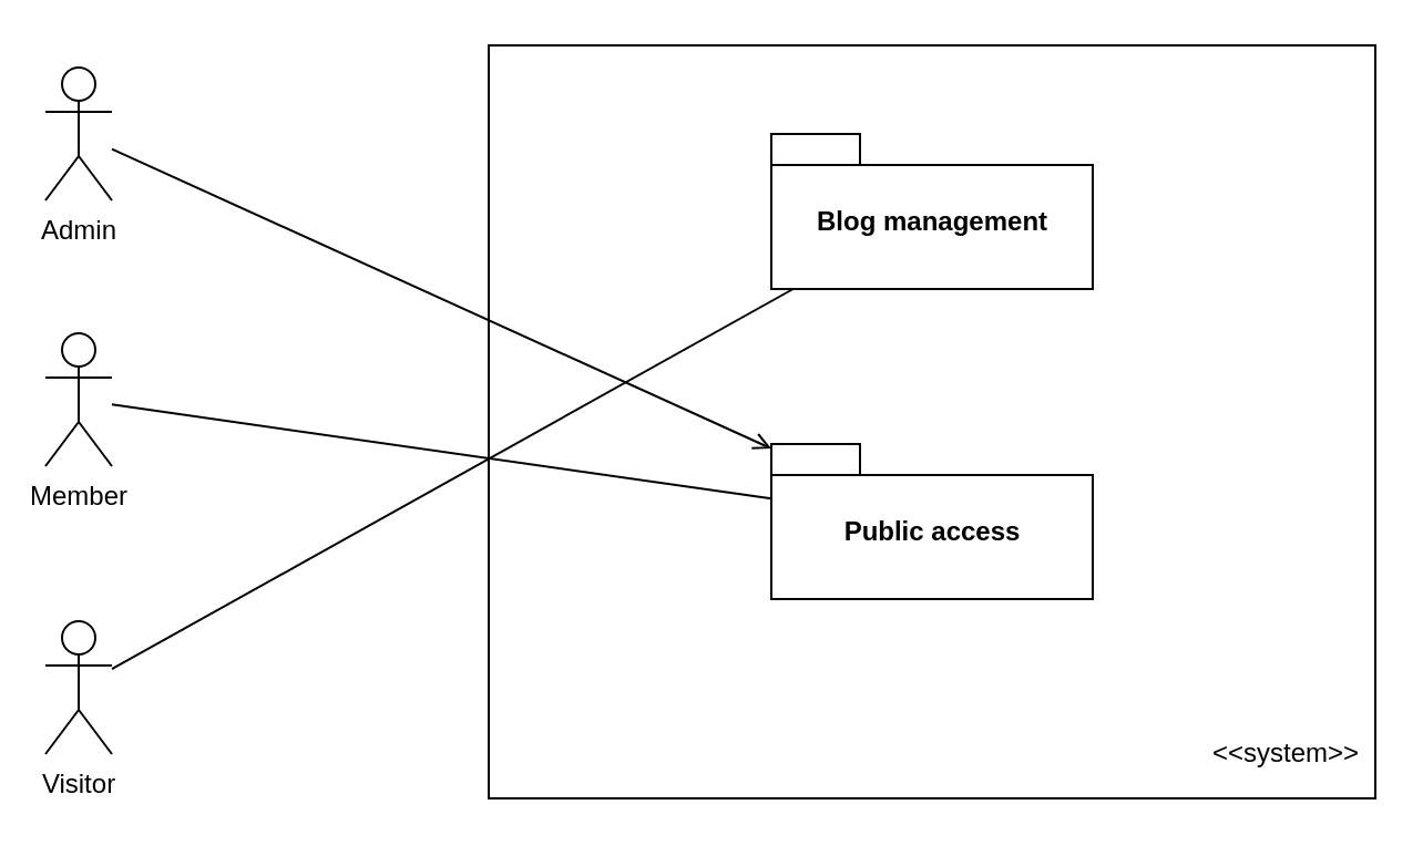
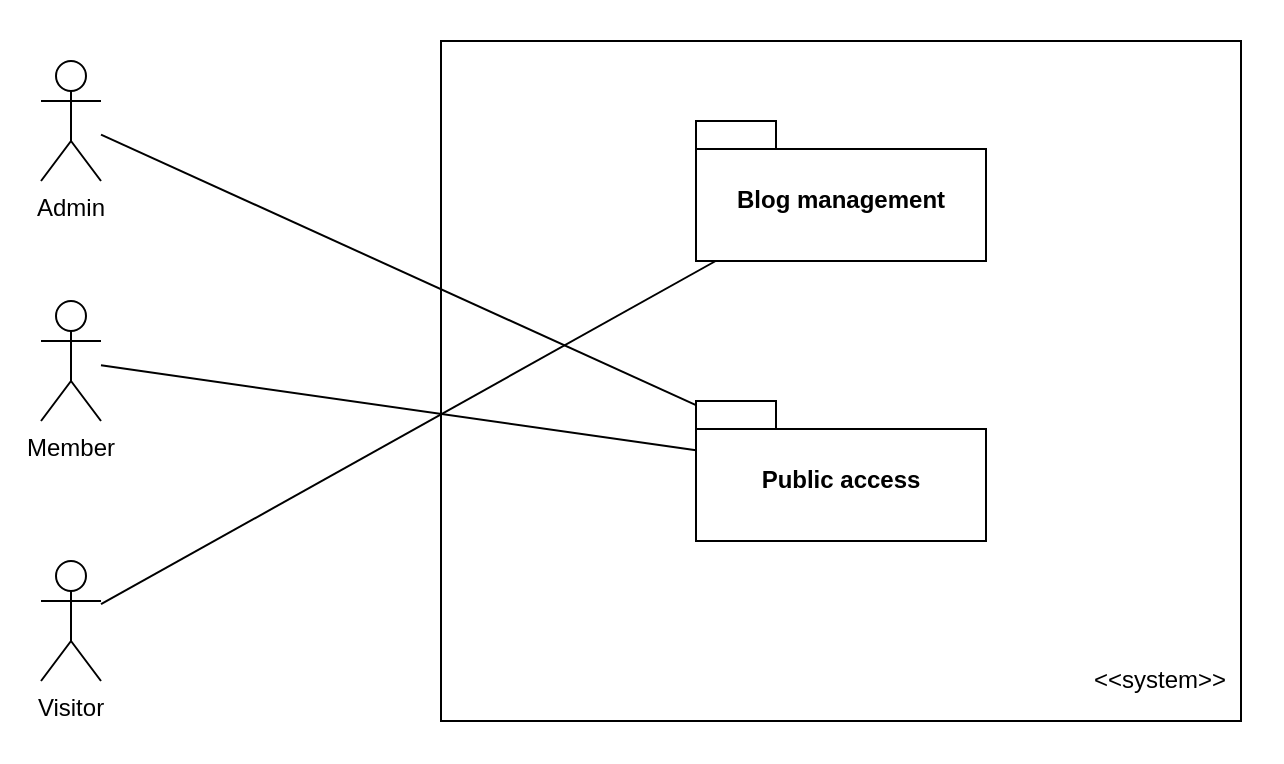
- <mxCell id="11" value="" style="endArrow=open;html=1;" edge="1" parent="1" source="4" target="8"><mxGeometry width="50" height="50" relative="1" as="geometry"><mxPoint x="80" y="91.364" as="sourcePoint" /><mxPoint x="377.5" y="118.409" as="targetPoint" /></mxGeometry></mxCell>
+ <mxCell id="11" value="" style="endArrow=none;html=1;" edge="1" parent="1" source="4" target="8"><mxGeometry width="50" height="50" relative="1" as="geometry"><mxPoint x="80" y="91.364" as="sourcePoint" /><mxPoint x="377.5" y="118.409" as="targetPoint" /></mxGeometry></mxCell>
